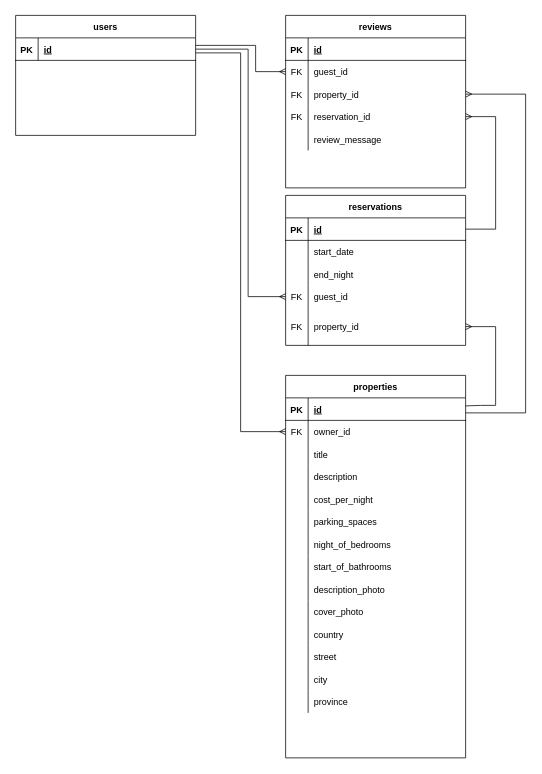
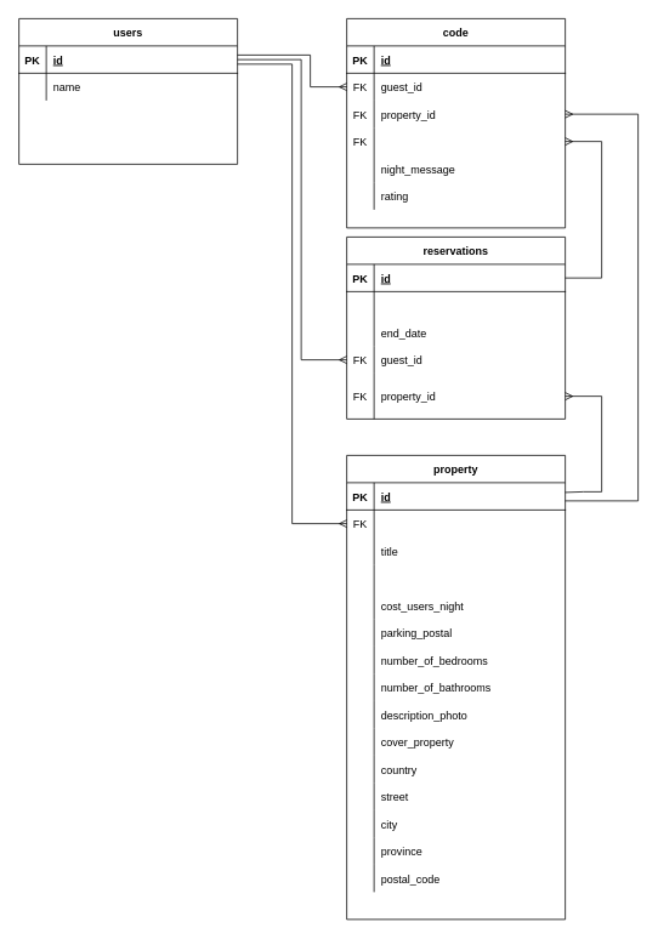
- <mxCell id="13" value="reviews" style="shape=table;startSize=30;container=1;collapsible=1;childLayout=tableLayout;fixedRows=1;rowLines=0;fontStyle=1;align=center;resizeLast=1;" parent="1" vertex="1"><mxGeometry x="380" y="20" width="240" height="230" as="geometry" /></mxCell>
+ <mxCell id="13" value="code" style="shape=table;startSize=30;container=1;collapsible=1;childLayout=tableLayout;fixedRows=1;rowLines=0;fontStyle=1;align=center;resizeLast=1;" parent="1" vertex="1"><mxGeometry x="380" y="20" width="240" height="230" as="geometry" /></mxCell>
+ <mxCell id="8" value="name" style="shape=partialRectangle;overflow=hidden;connectable=0;fillColor=none;top=0;left=0;bottom=0;right=0;align=left;spacingLeft=6;" parent="6" vertex="1"><mxGeometry x="30" width="210" height="30" as="geometry"><mxRectangle width="210" height="30" as="alternateBounds" /></mxGeometry></mxCell>
- <mxCell id="25" value="reservation_id" style="shape=partialRectangle;overflow=hidden;connectable=0;fillColor=none;top=0;left=0;bottom=0;right=0;align=left;spacingLeft=6;" parent="23" vertex="1"><mxGeometry x="30" width="210" height="30" as="geometry"><mxRectangle width="210" height="30" as="alternateBounds" /></mxGeometry></mxCell>
- <mxCell id="28" value="review_message" style="shape=partialRectangle;overflow=hidden;connectable=0;fillColor=none;top=0;left=0;bottom=0;right=0;align=left;spacingLeft=6;" parent="26" vertex="1"><mxGeometry x="30" width="210" height="30" as="geometry"><mxRectangle width="210" height="30" as="alternateBounds" /></mxGeometry></mxCell>
+ <mxCell id="28" value="night_message" style="shape=partialRectangle;overflow=hidden;connectable=0;fillColor=none;top=0;left=0;bottom=0;right=0;align=left;spacingLeft=6;" parent="26" vertex="1"><mxGeometry x="30" width="210" height="30" as="geometry"><mxRectangle width="210" height="30" as="alternateBounds" /></mxGeometry></mxCell>
+ <mxCell id="31" value="rating" style="shape=partialRectangle;overflow=hidden;connectable=0;fillColor=none;top=0;left=0;bottom=0;right=0;align=left;spacingLeft=6;" parent="29" vertex="1"><mxGeometry x="30" width="210" height="30" as="geometry"><mxRectangle width="210" height="30" as="alternateBounds" /></mxGeometry></mxCell>
- <mxCell id="38" value="start_date" style="shape=partialRectangle;overflow=hidden;connectable=0;fillColor=none;top=0;left=0;bottom=0;right=0;align=left;spacingLeft=6;" parent="36" vertex="1"><mxGeometry x="30" width="210" height="30" as="geometry"><mxRectangle width="210" height="30" as="alternateBounds" /></mxGeometry></mxCell>
- <mxCell id="41" value="end_night" style="shape=partialRectangle;overflow=hidden;connectable=0;fillColor=none;top=0;left=0;bottom=0;right=0;align=left;spacingLeft=6;" parent="39" vertex="1"><mxGeometry x="30" width="210" height="30" as="geometry"><mxRectangle width="210" height="30" as="alternateBounds" /></mxGeometry></mxCell>
+ <mxCell id="41" value="end_date" style="shape=partialRectangle;overflow=hidden;connectable=0;fillColor=none;top=0;left=0;bottom=0;right=0;align=left;spacingLeft=6;" parent="39" vertex="1"><mxGeometry x="30" width="210" height="30" as="geometry"><mxRectangle width="210" height="30" as="alternateBounds" /></mxGeometry></mxCell>
- <mxCell id="48" value="properties" style="shape=table;startSize=30;container=1;collapsible=1;childLayout=tableLayout;fixedRows=1;rowLines=0;fontStyle=1;align=center;resizeLast=1;" parent="1" vertex="1"><mxGeometry x="380" y="500" width="240" height="510" as="geometry" /></mxCell>
+ <mxCell id="48" value="property" style="shape=table;startSize=30;container=1;collapsible=1;childLayout=tableLayout;fixedRows=1;rowLines=0;fontStyle=1;align=center;resizeLast=1;" parent="1" vertex="1"><mxGeometry x="380" y="500" width="240" height="510" as="geometry" /></mxCell>
- <mxCell id="54" value="owner_id" style="shape=partialRectangle;overflow=hidden;connectable=0;fillColor=none;top=0;left=0;bottom=0;right=0;align=left;spacingLeft=6;" parent="52" vertex="1"><mxGeometry x="30" width="210" height="30" as="geometry"><mxRectangle width="210" height="30" as="alternateBounds" /></mxGeometry></mxCell>
- <mxCell id="60" value="description" style="shape=partialRectangle;overflow=hidden;connectable=0;fillColor=none;top=0;left=0;bottom=0;right=0;align=left;spacingLeft=6;" parent="58" vertex="1"><mxGeometry x="30" width="210" height="30" as="geometry"><mxRectangle width="210" height="30" as="alternateBounds" /></mxGeometry></mxCell>
- <mxCell id="63" value="cost_per_night" style="shape=partialRectangle;overflow=hidden;connectable=0;fillColor=none;top=0;left=0;bottom=0;right=0;align=left;spacingLeft=6;" parent="61" vertex="1"><mxGeometry x="30" width="210" height="30" as="geometry"><mxRectangle width="210" height="30" as="alternateBounds" /></mxGeometry></mxCell>
+ <mxCell id="63" value="cost_users_night" style="shape=partialRectangle;overflow=hidden;connectable=0;fillColor=none;top=0;left=0;bottom=0;right=0;align=left;spacingLeft=6;" parent="61" vertex="1"><mxGeometry x="30" width="210" height="30" as="geometry"><mxRectangle width="210" height="30" as="alternateBounds" /></mxGeometry></mxCell>
- <mxCell id="66" value="parking_spaces" style="shape=partialRectangle;overflow=hidden;connectable=0;fillColor=none;top=0;left=0;bottom=0;right=0;align=left;spacingLeft=6;" parent="64" vertex="1"><mxGeometry x="30" width="210" height="30" as="geometry"><mxRectangle width="210" height="30" as="alternateBounds" /></mxGeometry></mxCell>
+ <mxCell id="66" value="parking_postal" style="shape=partialRectangle;overflow=hidden;connectable=0;fillColor=none;top=0;left=0;bottom=0;right=0;align=left;spacingLeft=6;" parent="64" vertex="1"><mxGeometry x="30" width="210" height="30" as="geometry"><mxRectangle width="210" height="30" as="alternateBounds" /></mxGeometry></mxCell>
- <mxCell id="69" value="night_of_bedrooms" style="shape=partialRectangle;overflow=hidden;connectable=0;fillColor=none;top=0;left=0;bottom=0;right=0;align=left;spacingLeft=6;" parent="67" vertex="1"><mxGeometry x="30" width="210" height="30" as="geometry"><mxRectangle width="210" height="30" as="alternateBounds" /></mxGeometry></mxCell>
+ <mxCell id="69" value="number_of_bedrooms" style="shape=partialRectangle;overflow=hidden;connectable=0;fillColor=none;top=0;left=0;bottom=0;right=0;align=left;spacingLeft=6;" parent="67" vertex="1"><mxGeometry x="30" width="210" height="30" as="geometry"><mxRectangle width="210" height="30" as="alternateBounds" /></mxGeometry></mxCell>
- <mxCell id="72" value="start_of_bathrooms" style="shape=partialRectangle;overflow=hidden;connectable=0;fillColor=none;top=0;left=0;bottom=0;right=0;align=left;spacingLeft=6;" parent="70" vertex="1"><mxGeometry x="30" width="210" height="30" as="geometry"><mxRectangle width="210" height="30" as="alternateBounds" /></mxGeometry></mxCell>
+ <mxCell id="72" value="number_of_bathrooms" style="shape=partialRectangle;overflow=hidden;connectable=0;fillColor=none;top=0;left=0;bottom=0;right=0;align=left;spacingLeft=6;" parent="70" vertex="1"><mxGeometry x="30" width="210" height="30" as="geometry"><mxRectangle width="210" height="30" as="alternateBounds" /></mxGeometry></mxCell>
- <mxCell id="78" value="cover_photo" style="shape=partialRectangle;overflow=hidden;connectable=0;fillColor=none;top=0;left=0;bottom=0;right=0;align=left;spacingLeft=6;" parent="76" vertex="1"><mxGeometry x="30" width="210" height="30" as="geometry"><mxRectangle width="210" height="30" as="alternateBounds" /></mxGeometry></mxCell>
+ <mxCell id="78" value="cover_property" style="shape=partialRectangle;overflow=hidden;connectable=0;fillColor=none;top=0;left=0;bottom=0;right=0;align=left;spacingLeft=6;" parent="76" vertex="1"><mxGeometry x="30" width="210" height="30" as="geometry"><mxRectangle width="210" height="30" as="alternateBounds" /></mxGeometry></mxCell>
+ <mxCell id="93" value="postal_code" style="shape=partialRectangle;overflow=hidden;connectable=0;fillColor=none;top=0;left=0;bottom=0;right=0;align=left;spacingLeft=6;" parent="91" vertex="1"><mxGeometry x="30" width="210" height="30" as="geometry"><mxRectangle width="210" height="30" as="alternateBounds" /></mxGeometry></mxCell>
